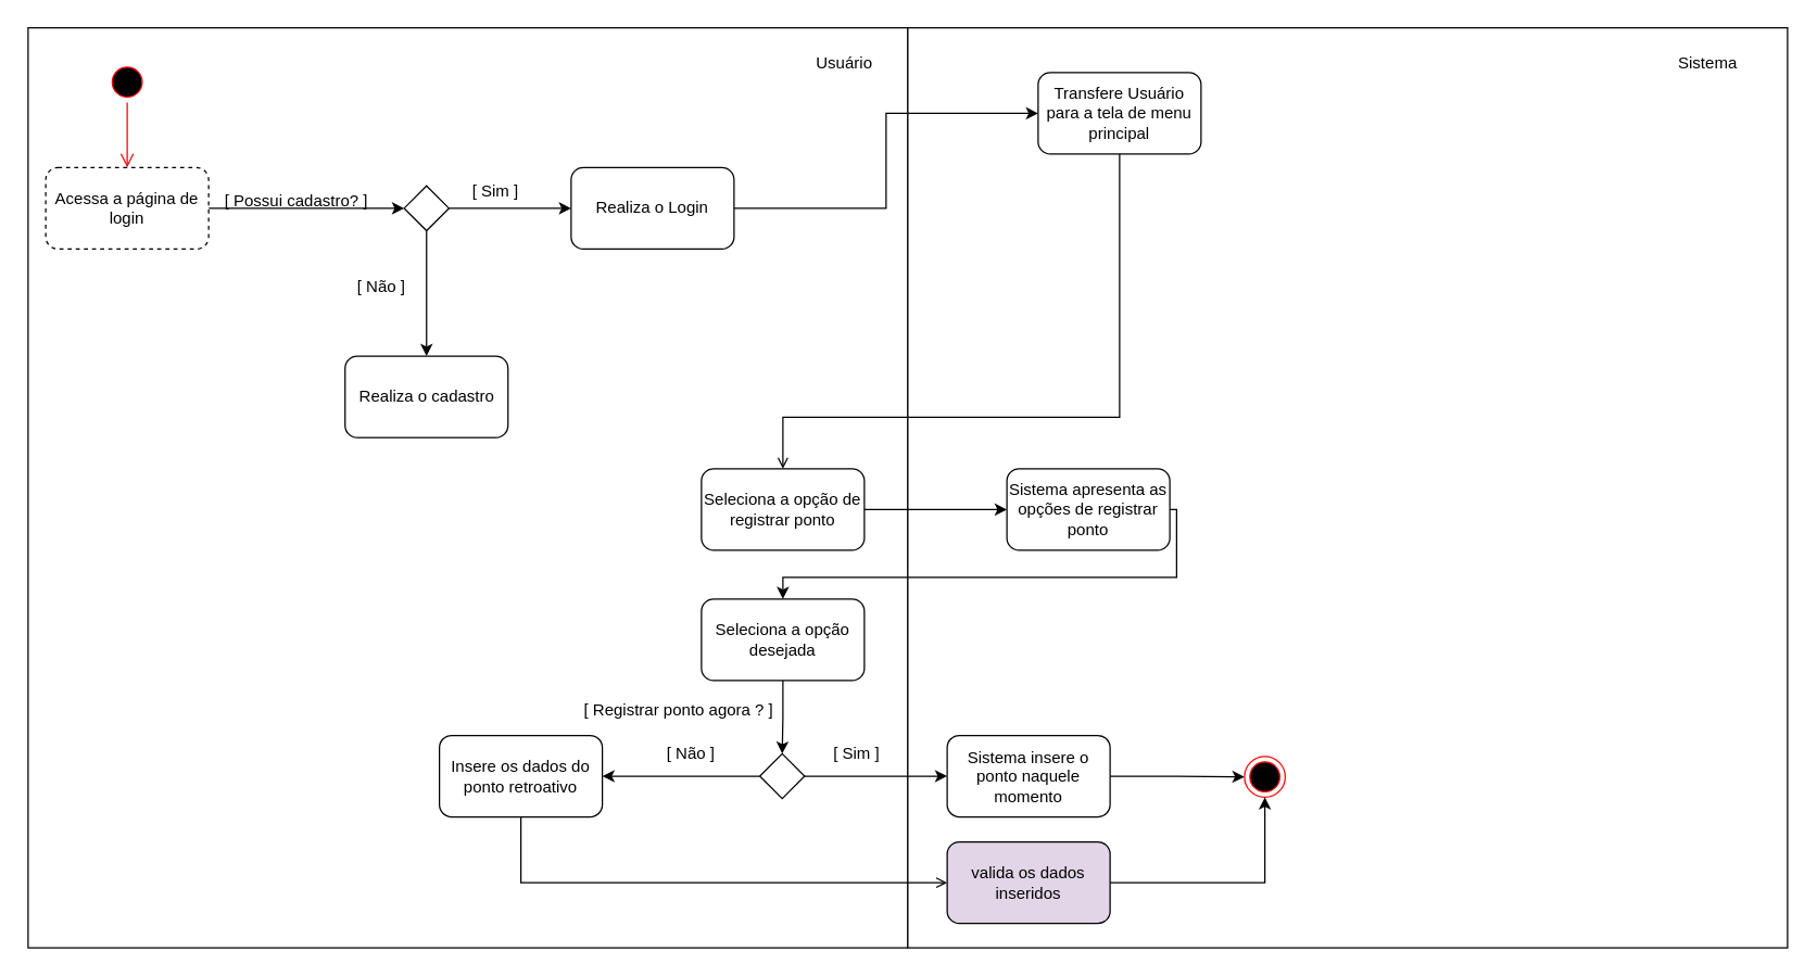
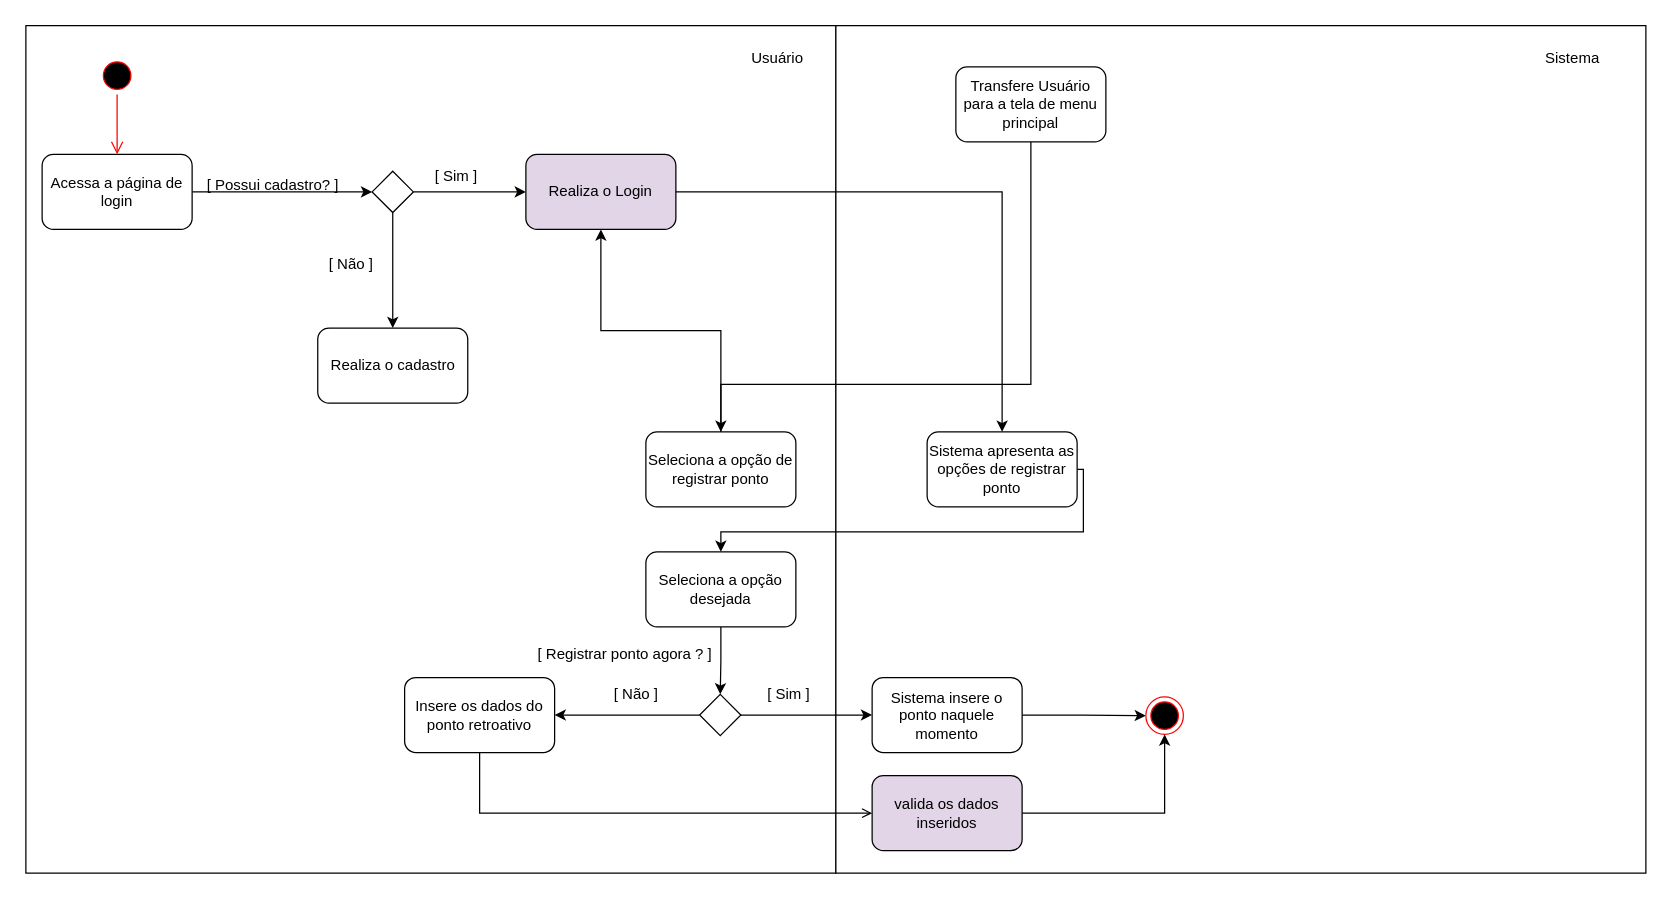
- <mxCell id="19" style="edgeStyle=orthogonalEdgeStyle;rounded=0;orthogonalLoop=1;jettySize=auto;html=1;entryX=0;entryY=0.5;entryDx=0;entryDy=0;" edge="1" parent="1" source="12" target="18"><mxGeometry relative="1" as="geometry" /></mxCell>
+ <mxCell id="19" style="edgeStyle=orthogonalEdgeStyle;rounded=0;orthogonalLoop=1;jettySize=auto;html=1;" edge="1" parent="1" source="12" target="24"><mxGeometry relative="1" as="geometry" /></mxCell>
- <mxCell id="6" value="Acessa a página de login" style="rounded=1;whiteSpace=wrap;html=1;dashed=1;" vertex="1" parent="1"><mxGeometry x="33" y="123" width="120" height="60" as="geometry" /></mxCell>
+ <mxCell id="6" value="Acessa a página de login" style="rounded=1;whiteSpace=wrap;html=1;" vertex="1" parent="1"><mxGeometry x="33" y="123" width="120" height="60" as="geometry" /></mxCell>
- <mxCell id="12" value="Realiza o Login" style="rounded=1;whiteSpace=wrap;html=1;" vertex="1" parent="1"><mxGeometry x="420" y="123" width="120" height="60" as="geometry" /></mxCell>
+ <mxCell id="12" value="Realiza o Login" style="rounded=1;whiteSpace=wrap;html=1;fillColor=#e1d5e7;" vertex="1" parent="1"><mxGeometry x="420" y="123" width="120" height="60" as="geometry" /></mxCell>
- <mxCell id="17" style="edgeStyle=orthogonalEdgeStyle;rounded=0;orthogonalLoop=1;jettySize=auto;html=1;entryX=0.5;entryY=0;entryDx=0;entryDy=0;endArrow=open;" edge="1" parent="1" source="18" target="22"><mxGeometry relative="1" as="geometry"><Array as="points"><mxPoint x="824" y="307" /><mxPoint x="576" y="307" /></Array></mxGeometry></mxCell>
+ <mxCell id="17" style="edgeStyle=orthogonalEdgeStyle;rounded=0;orthogonalLoop=1;jettySize=auto;html=1;entryX=0.5;entryY=0;entryDx=0;entryDy=0;" edge="1" parent="1" source="18" target="22"><mxGeometry relative="1" as="geometry"><Array as="points"><mxPoint x="824" y="307" /><mxPoint x="576" y="307" /></Array></mxGeometry></mxCell>
- <mxCell id="21" style="edgeStyle=orthogonalEdgeStyle;rounded=0;orthogonalLoop=1;jettySize=auto;html=1;" edge="1" parent="1" source="22" target="24"><mxGeometry relative="1" as="geometry" /></mxCell>
+ <mxCell id="21" style="edgeStyle=orthogonalEdgeStyle;rounded=0;orthogonalLoop=1;jettySize=auto;html=1;" edge="1" parent="1" source="22" target="12"><mxGeometry relative="1" as="geometry" /></mxCell>
